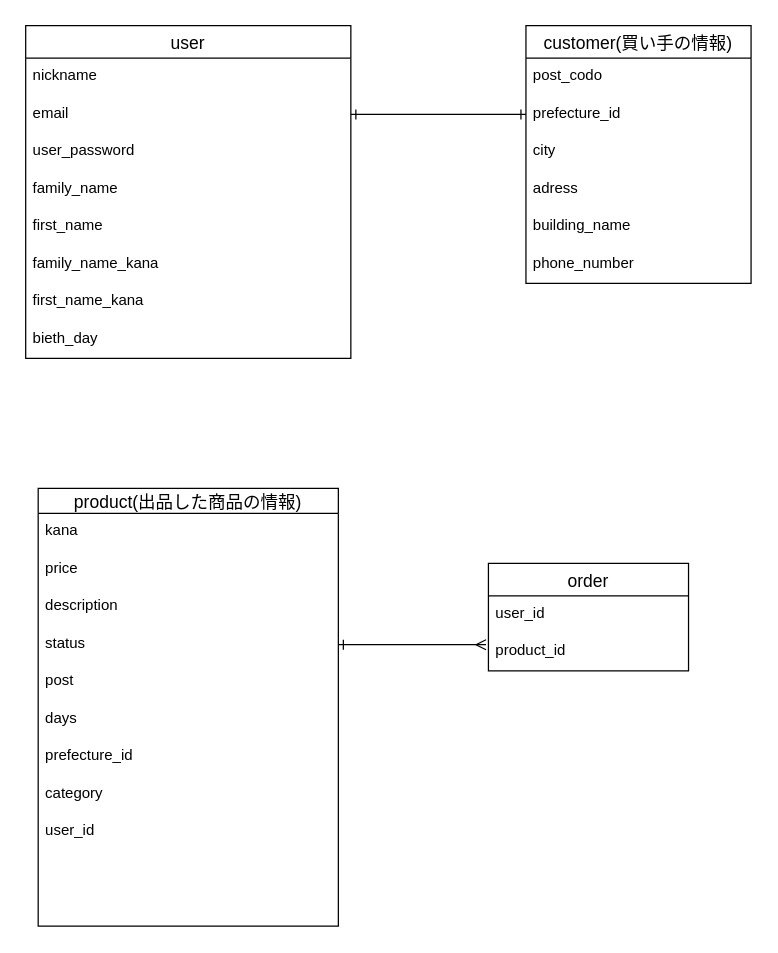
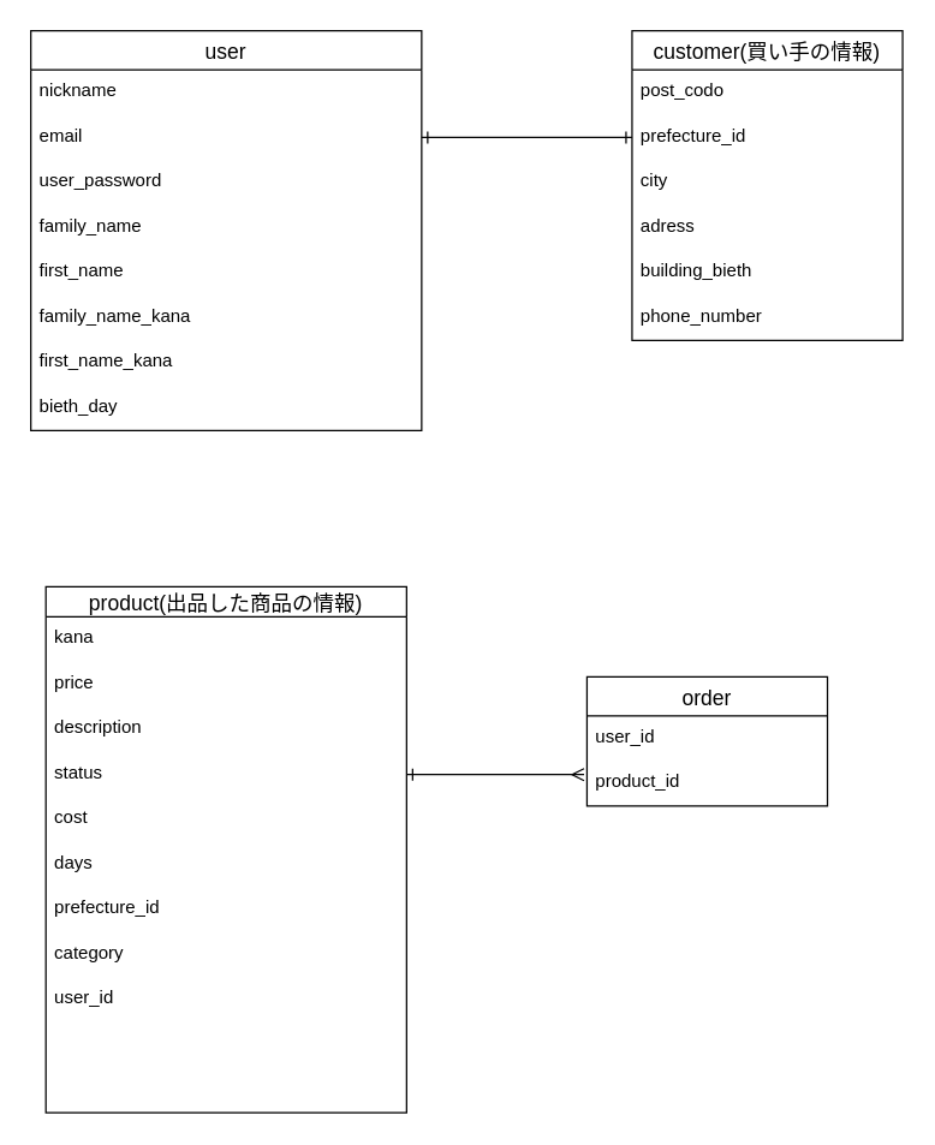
- <mxCell id="31" value="building_name" style="text;strokeColor=none;fillColor=none;spacingLeft=4;spacingRight=4;overflow=hidden;rotatable=0;points=[[0,0.5],[1,0.5]];portConstraint=eastwest;fontSize=12;" vertex="1" parent="26"><mxGeometry y="146" width="180" height="30" as="geometry" /></mxCell>
+ <mxCell id="31" value="building_bieth" style="text;strokeColor=none;fillColor=none;spacingLeft=4;spacingRight=4;overflow=hidden;rotatable=0;points=[[0,0.5],[1,0.5]];portConstraint=eastwest;fontSize=12;" vertex="1" parent="26"><mxGeometry y="146" width="180" height="30" as="geometry" /></mxCell>
- <mxCell id="16" value="post" style="text;strokeColor=none;fillColor=none;spacingLeft=4;spacingRight=4;overflow=hidden;rotatable=0;points=[[0,0.5],[1,0.5]];portConstraint=eastwest;fontSize=12;" vertex="1" parent="11"><mxGeometry y="140" width="240" height="30" as="geometry" /></mxCell>
+ <mxCell id="16" value="cost" style="text;strokeColor=none;fillColor=none;spacingLeft=4;spacingRight=4;overflow=hidden;rotatable=0;points=[[0,0.5],[1,0.5]];portConstraint=eastwest;fontSize=12;" vertex="1" parent="11"><mxGeometry y="140" width="240" height="30" as="geometry" /></mxCell>
